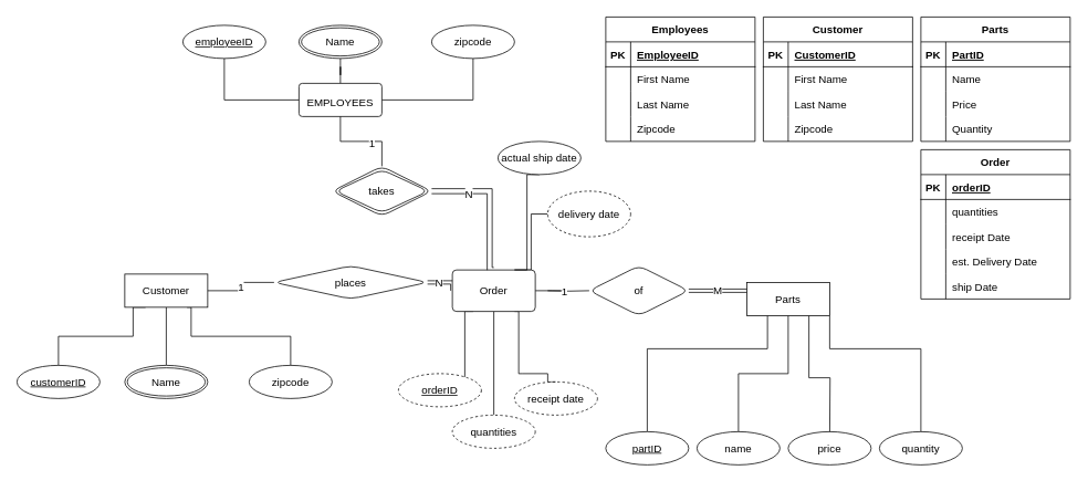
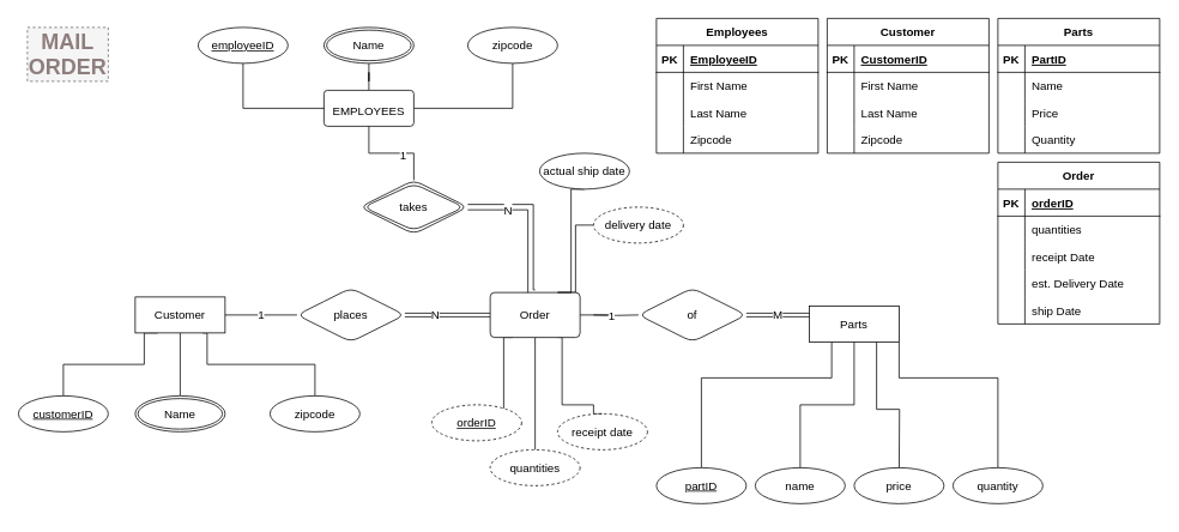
+ <mxCell id="2" value="&lt;b&gt;&lt;font color=&quot;#8f7e7e&quot; style=&quot;font-size: 24px;&quot;&gt;MAIL ORDER&lt;/font&gt;&lt;/b&gt;" style="text;html=1;strokeColor=#666666;fillColor=#f5f5f5;align=center;verticalAlign=middle;whiteSpace=wrap;rounded=0;fontSize=11;dashed=1;fontColor=#333333;" vertex="1" parent="1"><mxGeometry x="30" y="30" width="90" height="60" as="geometry" /></mxCell>
- <mxCell id="83" value="delivery date" style="ellipse;whiteSpace=wrap;html=1;align=center;dashed=1;rounded=1;strokeColor=default;fontFamily=Helvetica;fontSize=13;fontColor=default;fillColor=default;" vertex="1" parent="1"><mxGeometry x="660" y="230" width="100" height="55" as="geometry" /></mxCell>
+ <mxCell id="83" value="delivery date" style="ellipse;whiteSpace=wrap;html=1;align=center;dashed=1;rounded=1;strokeColor=default;fontFamily=Helvetica;fontSize=13;fontColor=default;fillColor=default;" vertex="1" parent="1"><mxGeometry x="660" y="230" width="100" height="40" as="geometry" /></mxCell>
- <mxCell id="91" value="places" style="shape=rhombus;perimeter=rhombusPerimeter;whiteSpace=wrap;html=1;align=center;rounded=1;strokeColor=default;fontFamily=Helvetica;fontSize=13;fontColor=default;fillColor=default;" vertex="1" parent="1"><mxGeometry x="330" y="320" width="185" height="40" as="geometry" /></mxCell>
+ <mxCell id="91" value="places" style="shape=rhombus;perimeter=rhombusPerimeter;whiteSpace=wrap;html=1;align=center;rounded=1;strokeColor=default;fontFamily=Helvetica;fontSize=13;fontColor=default;fillColor=default;" vertex="1" parent="1"><mxGeometry x="330" y="320" width="120" height="60" as="geometry" /></mxCell>
